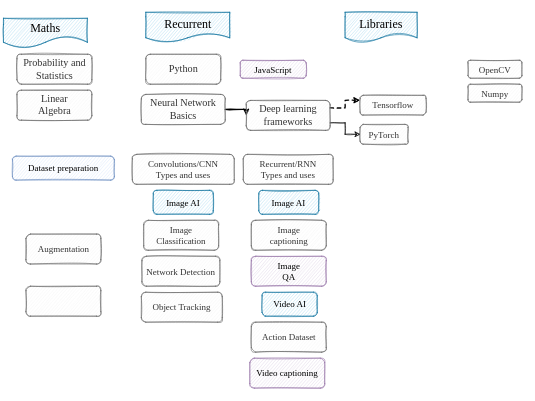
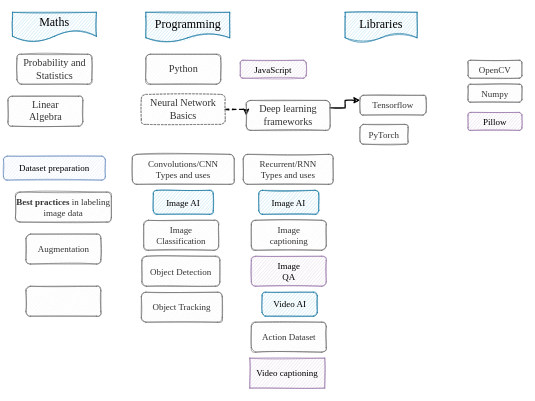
- <mxCell id="4" value="&lt;font data-font-src=&quot;https://fonts.googleapis.com/css?family=Architects+Daughter&quot; face=&quot;Architects Daughter&quot;&gt;Recurrent&lt;/font&gt;" style="shape=document;whiteSpace=wrap;html=1;boundedLbl=1;rounded=1;shadow=0;glass=0;sketch=1;fontFamily=Helvetica;fillColor=#b1ddf0;strokeColor=#10739e;fontSize=20;" parent="1" vertex="1"><mxGeometry x="242.5" y="20" width="140" height="50" as="geometry" /></mxCell>
+ <mxCell id="4" value="&lt;font data-font-src=&quot;https://fonts.googleapis.com/css?family=Architects+Daughter&quot; face=&quot;Architects Daughter&quot;&gt;Programming&lt;/font&gt;" style="shape=document;whiteSpace=wrap;html=1;boundedLbl=1;rounded=1;shadow=0;glass=0;sketch=1;fontFamily=Helvetica;fillColor=#b1ddf0;strokeColor=#10739e;fontSize=20;" parent="1" vertex="1"><mxGeometry x="242.5" y="20" width="140" height="50" as="geometry" /></mxCell>
- <mxCell id="3" value="&lt;font face=&quot;Architects Daughter&quot; style=&quot;font-size: 20px;&quot;&gt;Maths&lt;/font&gt;" style="shape=document;whiteSpace=wrap;html=1;boundedLbl=1;rounded=1;shadow=0;glass=0;sketch=1;fontFamily=Helvetica;fontSize=20;fillColor=#b1ddf0;strokeColor=#10739e;size=0.4;" parent="1" vertex="1"><mxGeometry x="5" y="30" width="140" height="50" as="geometry" /></mxCell>
+ <mxCell id="3" value="&lt;font face=&quot;Architects Daughter&quot; style=&quot;font-size: 20px;&quot;&gt;Maths&lt;/font&gt;" style="shape=document;whiteSpace=wrap;html=1;boundedLbl=1;rounded=1;shadow=0;glass=0;sketch=1;fontFamily=Helvetica;fontSize=20;fillColor=#b1ddf0;strokeColor=#10739e;size=0.4;" parent="1" vertex="1"><mxGeometry x="20" y="20" width="140" height="50" as="geometry" /></mxCell>
- <mxCell id="5" value="&lt;font style=&quot;font-size: 17px&quot;&gt;Linear &lt;br&gt;Algebra&lt;/font&gt;" style="rounded=1;whiteSpace=wrap;html=1;fillColor=#f5f5f5;strokeColor=#666666;gradientDirection=east;shadow=0;sketch=1;glass=0;fontFamily=Architects Daughter;FType=g;fontColor=#333333;" parent="1" vertex="1"><mxGeometry x="27.5" y="150" width="125" height="50" as="geometry" /></mxCell>
+ <mxCell id="5" value="&lt;font style=&quot;font-size: 17px&quot;&gt;Linear &lt;br&gt;Algebra&lt;/font&gt;" style="rounded=1;whiteSpace=wrap;html=1;fillColor=#f5f5f5;strokeColor=#666666;gradientDirection=east;shadow=0;sketch=1;glass=0;fontFamily=Architects Daughter;FType=g;fontColor=#333333;" parent="1" vertex="1"><mxGeometry x="12.5" y="160" width="125" height="50" as="geometry" /></mxCell>
- <mxCell id="8" style="edgeStyle=orthogonalEdgeStyle;rounded=0;sketch=1;orthogonalLoop=1;jettySize=auto;html=1;exitX=1;exitY=0.25;exitDx=0;exitDy=0;entryX=0;entryY=0.25;entryDx=0;entryDy=0;strokeWidth=2;fontFamily=Helvetica;fontSize=15;dashed=1;" parent="1" source="10" target="13" edge="1"><mxGeometry relative="1" as="geometry" /></mxCell>
+ <mxCell id="8" style="edgeStyle=orthogonalEdgeStyle;rounded=0;sketch=1;orthogonalLoop=1;jettySize=auto;html=1;exitX=1;exitY=0.25;exitDx=0;exitDy=0;entryX=0;entryY=0.25;entryDx=0;entryDy=0;strokeWidth=2;fontFamily=Helvetica;fontSize=15;" parent="1" source="10" target="13" edge="1"><mxGeometry relative="1" as="geometry" /></mxCell>
- <mxCell id="7" value="&lt;font style=&quot;font-size: 17px&quot;&gt;Neural Network Basics&lt;/font&gt;" style="rounded=1;whiteSpace=wrap;html=1;fillColor=#f5f5f5;strokeColor=#666666;gradientDirection=east;shadow=0;sketch=1;glass=0;fontFamily=Architects Daughter;FType=g;fontColor=#333333;" parent="1" vertex="1"><mxGeometry x="235" y="157" width="140" height="50" as="geometry" /></mxCell>
+ <mxCell id="7" value="&lt;font style=&quot;font-size: 17px&quot;&gt;Neural Network Basics&lt;/font&gt;" style="rounded=1;whiteSpace=wrap;html=1;fillColor=#f5f5f5;strokeColor=#666666;gradientDirection=east;shadow=0;sketch=1;glass=0;fontFamily=Architects Daughter;FType=g;fontColor=#333333;dashed=1;" parent="1" vertex="1"><mxGeometry x="235" y="157" width="140" height="50" as="geometry" /></mxCell>
- <mxCell id="6" style="edgeStyle=orthogonalEdgeStyle;rounded=0;orthogonalLoop=1;jettySize=auto;html=1;exitX=1;exitY=0.5;exitDx=0;exitDy=0;entryX=0;entryY=0.5;entryDx=0;entryDy=0;fontFamily=Helvetica;fontSize=15;strokeWidth=2;sketch=1;" parent="1" source="7" target="10" edge="1"><mxGeometry relative="1" as="geometry" /></mxCell>
+ <mxCell id="6" style="edgeStyle=orthogonalEdgeStyle;rounded=0;orthogonalLoop=1;jettySize=auto;html=1;exitX=1;exitY=0.5;exitDx=0;exitDy=0;entryX=0;entryY=0.5;entryDx=0;entryDy=0;fontFamily=Helvetica;fontSize=15;strokeWidth=2;sketch=1;dashed=1;" parent="1" source="7" target="10" edge="1"><mxGeometry relative="1" as="geometry" /></mxCell>
+ <mxCell id="17" value="Pillow" style="rounded=1;whiteSpace=wrap;html=1;fillColor=#e1d5e7;strokeColor=#9673a6;gradientDirection=east;shadow=0;sketch=1;glass=0;fontFamily=Architects Daughter;FType=g;fontSize=15;fontStyle=0" parent="1" vertex="1"><mxGeometry x="780" y="187" width="90" height="30" as="geometry" /></mxCell>
- <mxCell id="9" style="edgeStyle=orthogonalEdgeStyle;rounded=0;orthogonalLoop=1;jettySize=auto;html=1;exitX=1;exitY=0.75;exitDx=0;exitDy=0;entryX=0;entryY=0.5;entryDx=0;entryDy=0;fontSize=17;sketch=1;" edge="1" parent="1" source="10" target="12"><mxGeometry relative="1" as="geometry" /></mxCell>
- <mxCell id="26" value="Dataset preparation" style="rounded=1;whiteSpace=wrap;html=1;fillColor=#dae8fc;strokeColor=#6c8ebf;gradientDirection=east;shadow=0;sketch=1;glass=0;fontFamily=Architects Daughter;FType=g;fontSize=15;" parent="1" vertex="1"><mxGeometry x="20" y="260" width="170" height="40" as="geometry" /></mxCell>
+ <mxCell id="26" value="Dataset preparation" style="rounded=1;whiteSpace=wrap;html=1;fillColor=#dae8fc;strokeColor=#6c8ebf;gradientDirection=east;shadow=0;sketch=1;glass=0;fontFamily=Architects Daughter;FType=g;fontSize=15;" parent="1" vertex="1"><mxGeometry x="5" y="260" width="170" height="40" as="geometry" /></mxCell>
+ <mxCell id="34" value="&lt;b&gt;Best practices&lt;/b&gt; in labeling image data" style="rounded=1;whiteSpace=wrap;html=1;fillColor=#f5f5f5;strokeColor=#666666;gradientDirection=east;shadow=0;sketch=1;glass=0;fontFamily=Architects Daughter;FType=g;fontColor=#333333;fontSize=15;fontStyle=0" vertex="1" parent="1"><mxGeometry x="25" y="320" width="160" height="50" as="geometry" /></mxCell>
- <mxCell id="20" value="Network Detection" style="rounded=1;whiteSpace=wrap;html=1;fillColor=#f5f5f5;strokeColor=#666666;gradientDirection=east;shadow=0;sketch=1;glass=0;fontFamily=Architects Daughter;FType=g;fontColor=#333333;fontSize=15;" parent="1" vertex="1"><mxGeometry x="236" y="427" width="130" height="50" as="geometry" /></mxCell>
+ <mxCell id="20" value="Object Detection" style="rounded=1;whiteSpace=wrap;html=1;fillColor=#f5f5f5;strokeColor=#666666;gradientDirection=east;shadow=0;sketch=1;glass=0;fontFamily=Architects Daughter;FType=g;fontColor=#333333;fontSize=15;" parent="1" vertex="1"><mxGeometry x="236" y="427" width="130" height="50" as="geometry" /></mxCell>
- <mxCell id="29" value="Video captioning" style="rounded=1;whiteSpace=wrap;html=1;fillColor=#e1d5e7;strokeColor=#9673a6;gradientDirection=east;shadow=0;sketch=1;glass=0;fontFamily=Architects Daughter;FType=g;fontSize=15;" parent="1" vertex="1"><mxGeometry x="416" y="597" width="125" height="50" as="geometry" /></mxCell>
+ <mxCell id="29" value="Video captioning" style="whiteSpace=wrap;html=1;fillColor=#e1d5e7;strokeColor=#9673a6;gradientDirection=east;shadow=0;sketch=1;glass=0;fontFamily=Architects Daughter;FType=g;fontSize=15;rounded=0;" parent="1" vertex="1"><mxGeometry x="416" y="597" width="125" height="50" as="geometry" /></mxCell>
